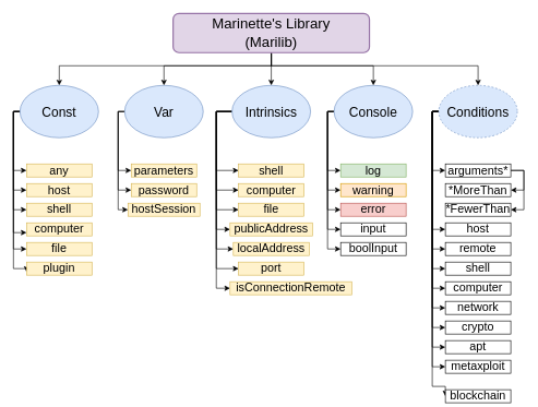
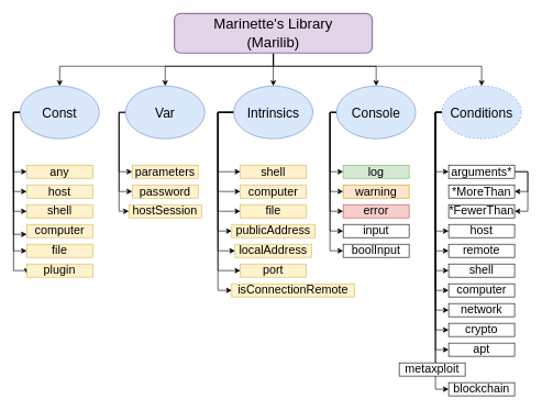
- <mxCell id="77" value="metaxploit" style="rounded=0;whiteSpace=wrap;html=1;fontSize=18;" parent="1" vertex="1"><mxGeometry x="680" y="550" width="100" height="20" as="geometry" /></mxCell>
+ <mxCell id="77" value="metaxploit" style="rounded=0;whiteSpace=wrap;html=1;fontSize=18;" parent="1" vertex="1"><mxGeometry x="605" y="550" width="100" height="20" as="geometry" /></mxCell>
- <mxCell id="78" value="blockchain" style="rounded=0;whiteSpace=wrap;html=1;fontSize=18;" parent="1" vertex="1"><mxGeometry x="680" y="595" width="100" height="20" as="geometry" /></mxCell>
+ <mxCell id="78" value="blockchain" style="rounded=0;whiteSpace=wrap;html=1;fontSize=18;" parent="1" vertex="1"><mxGeometry x="680" y="580" width="100" height="20" as="geometry" /></mxCell>
